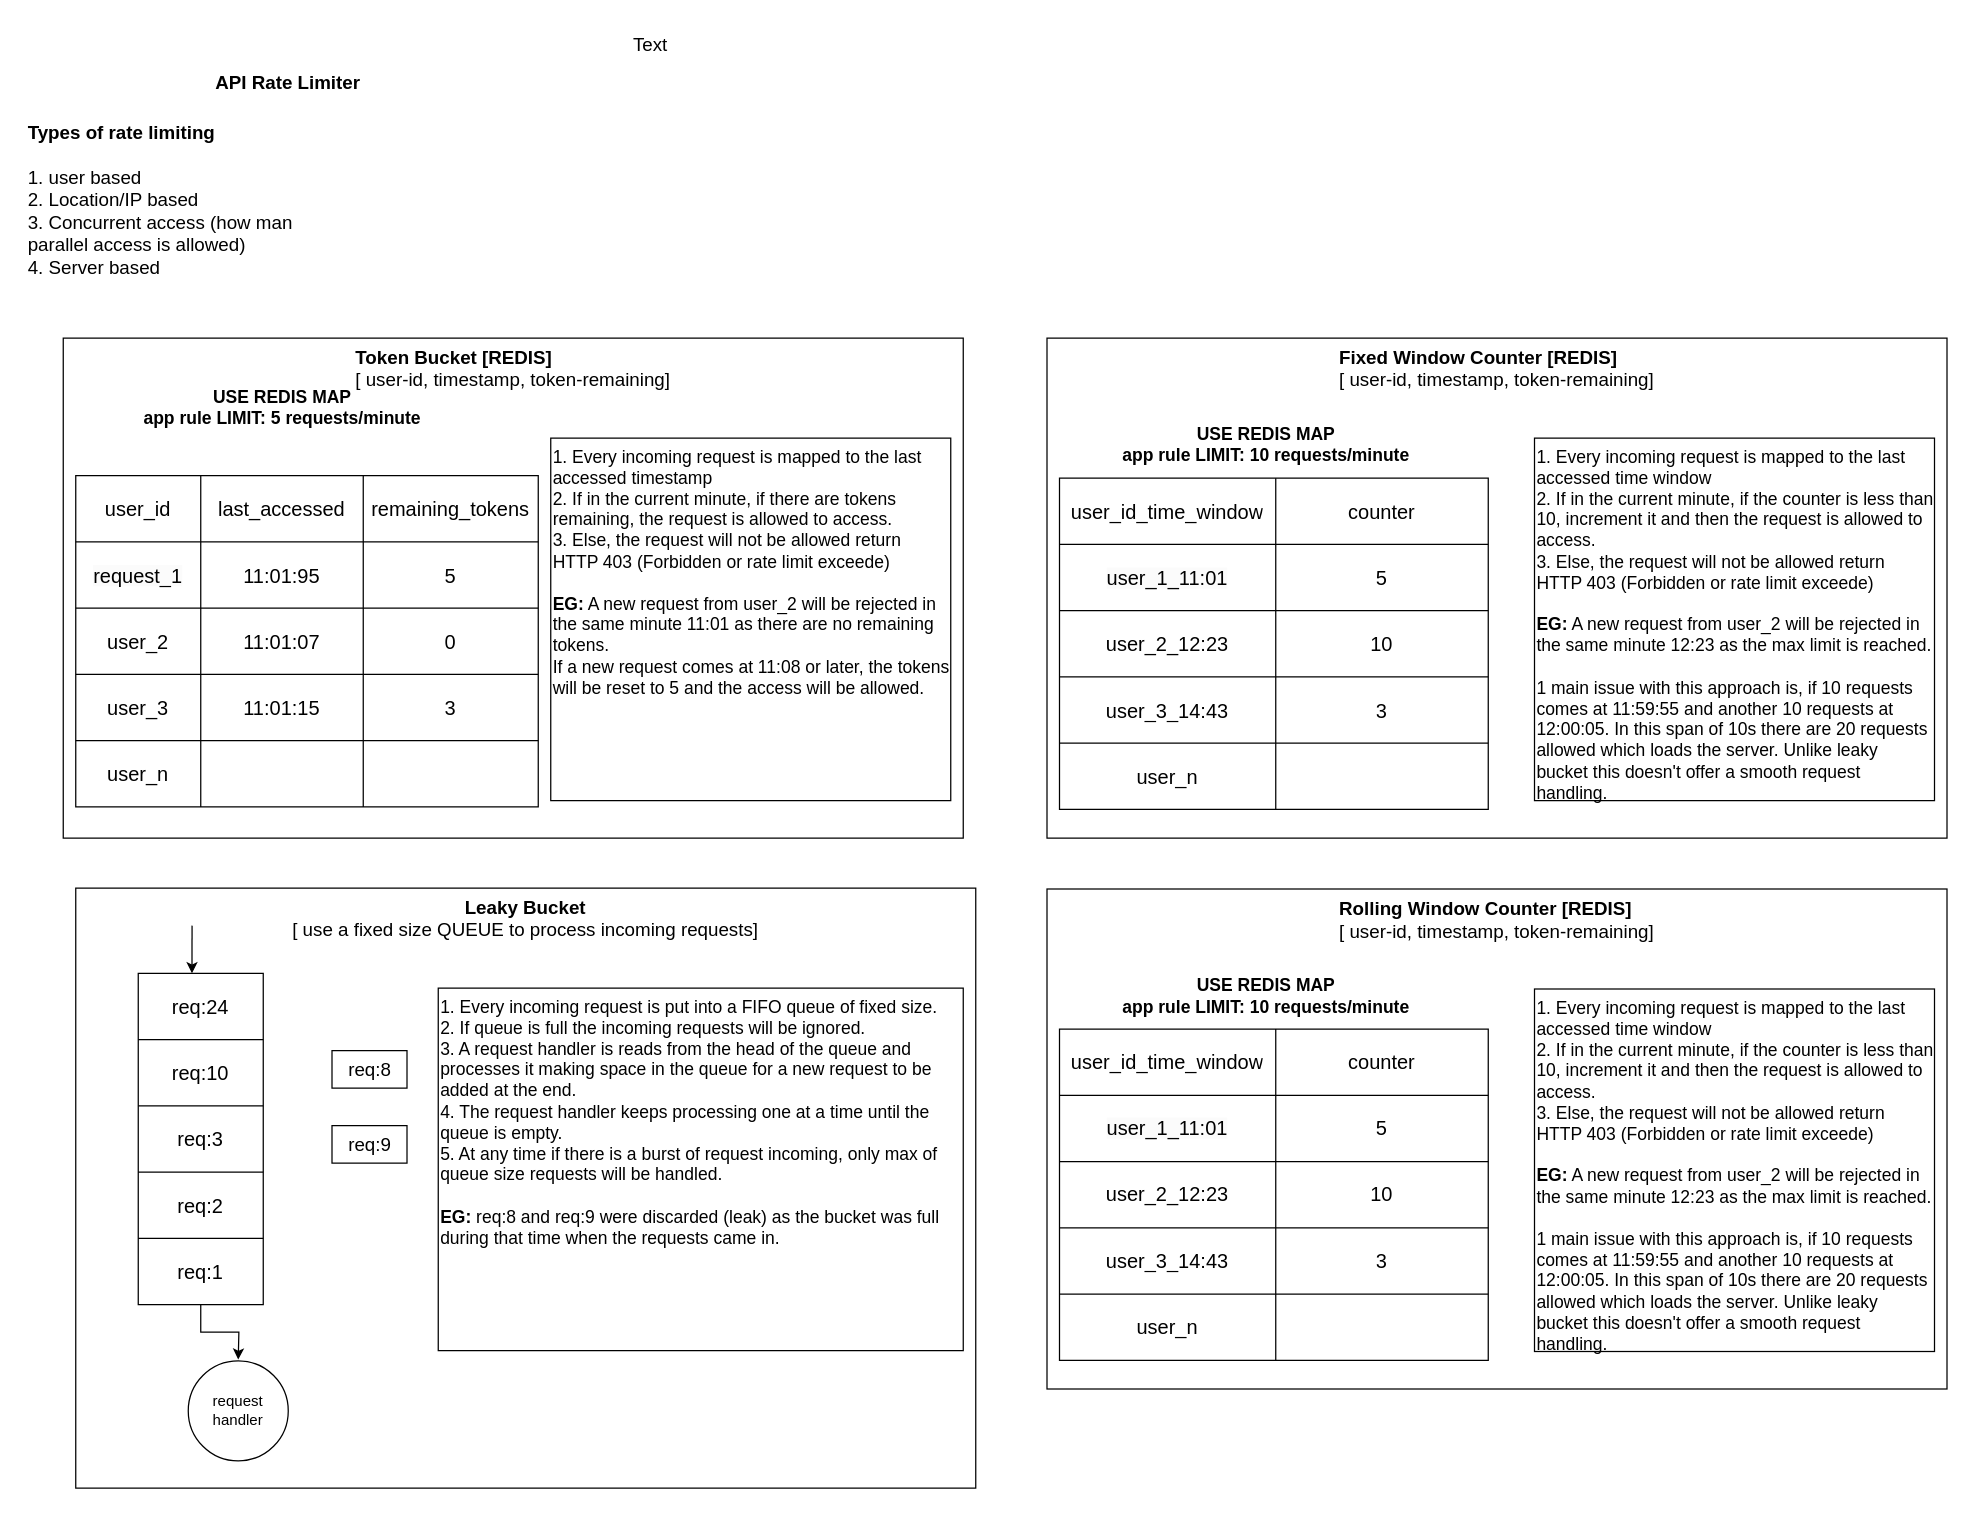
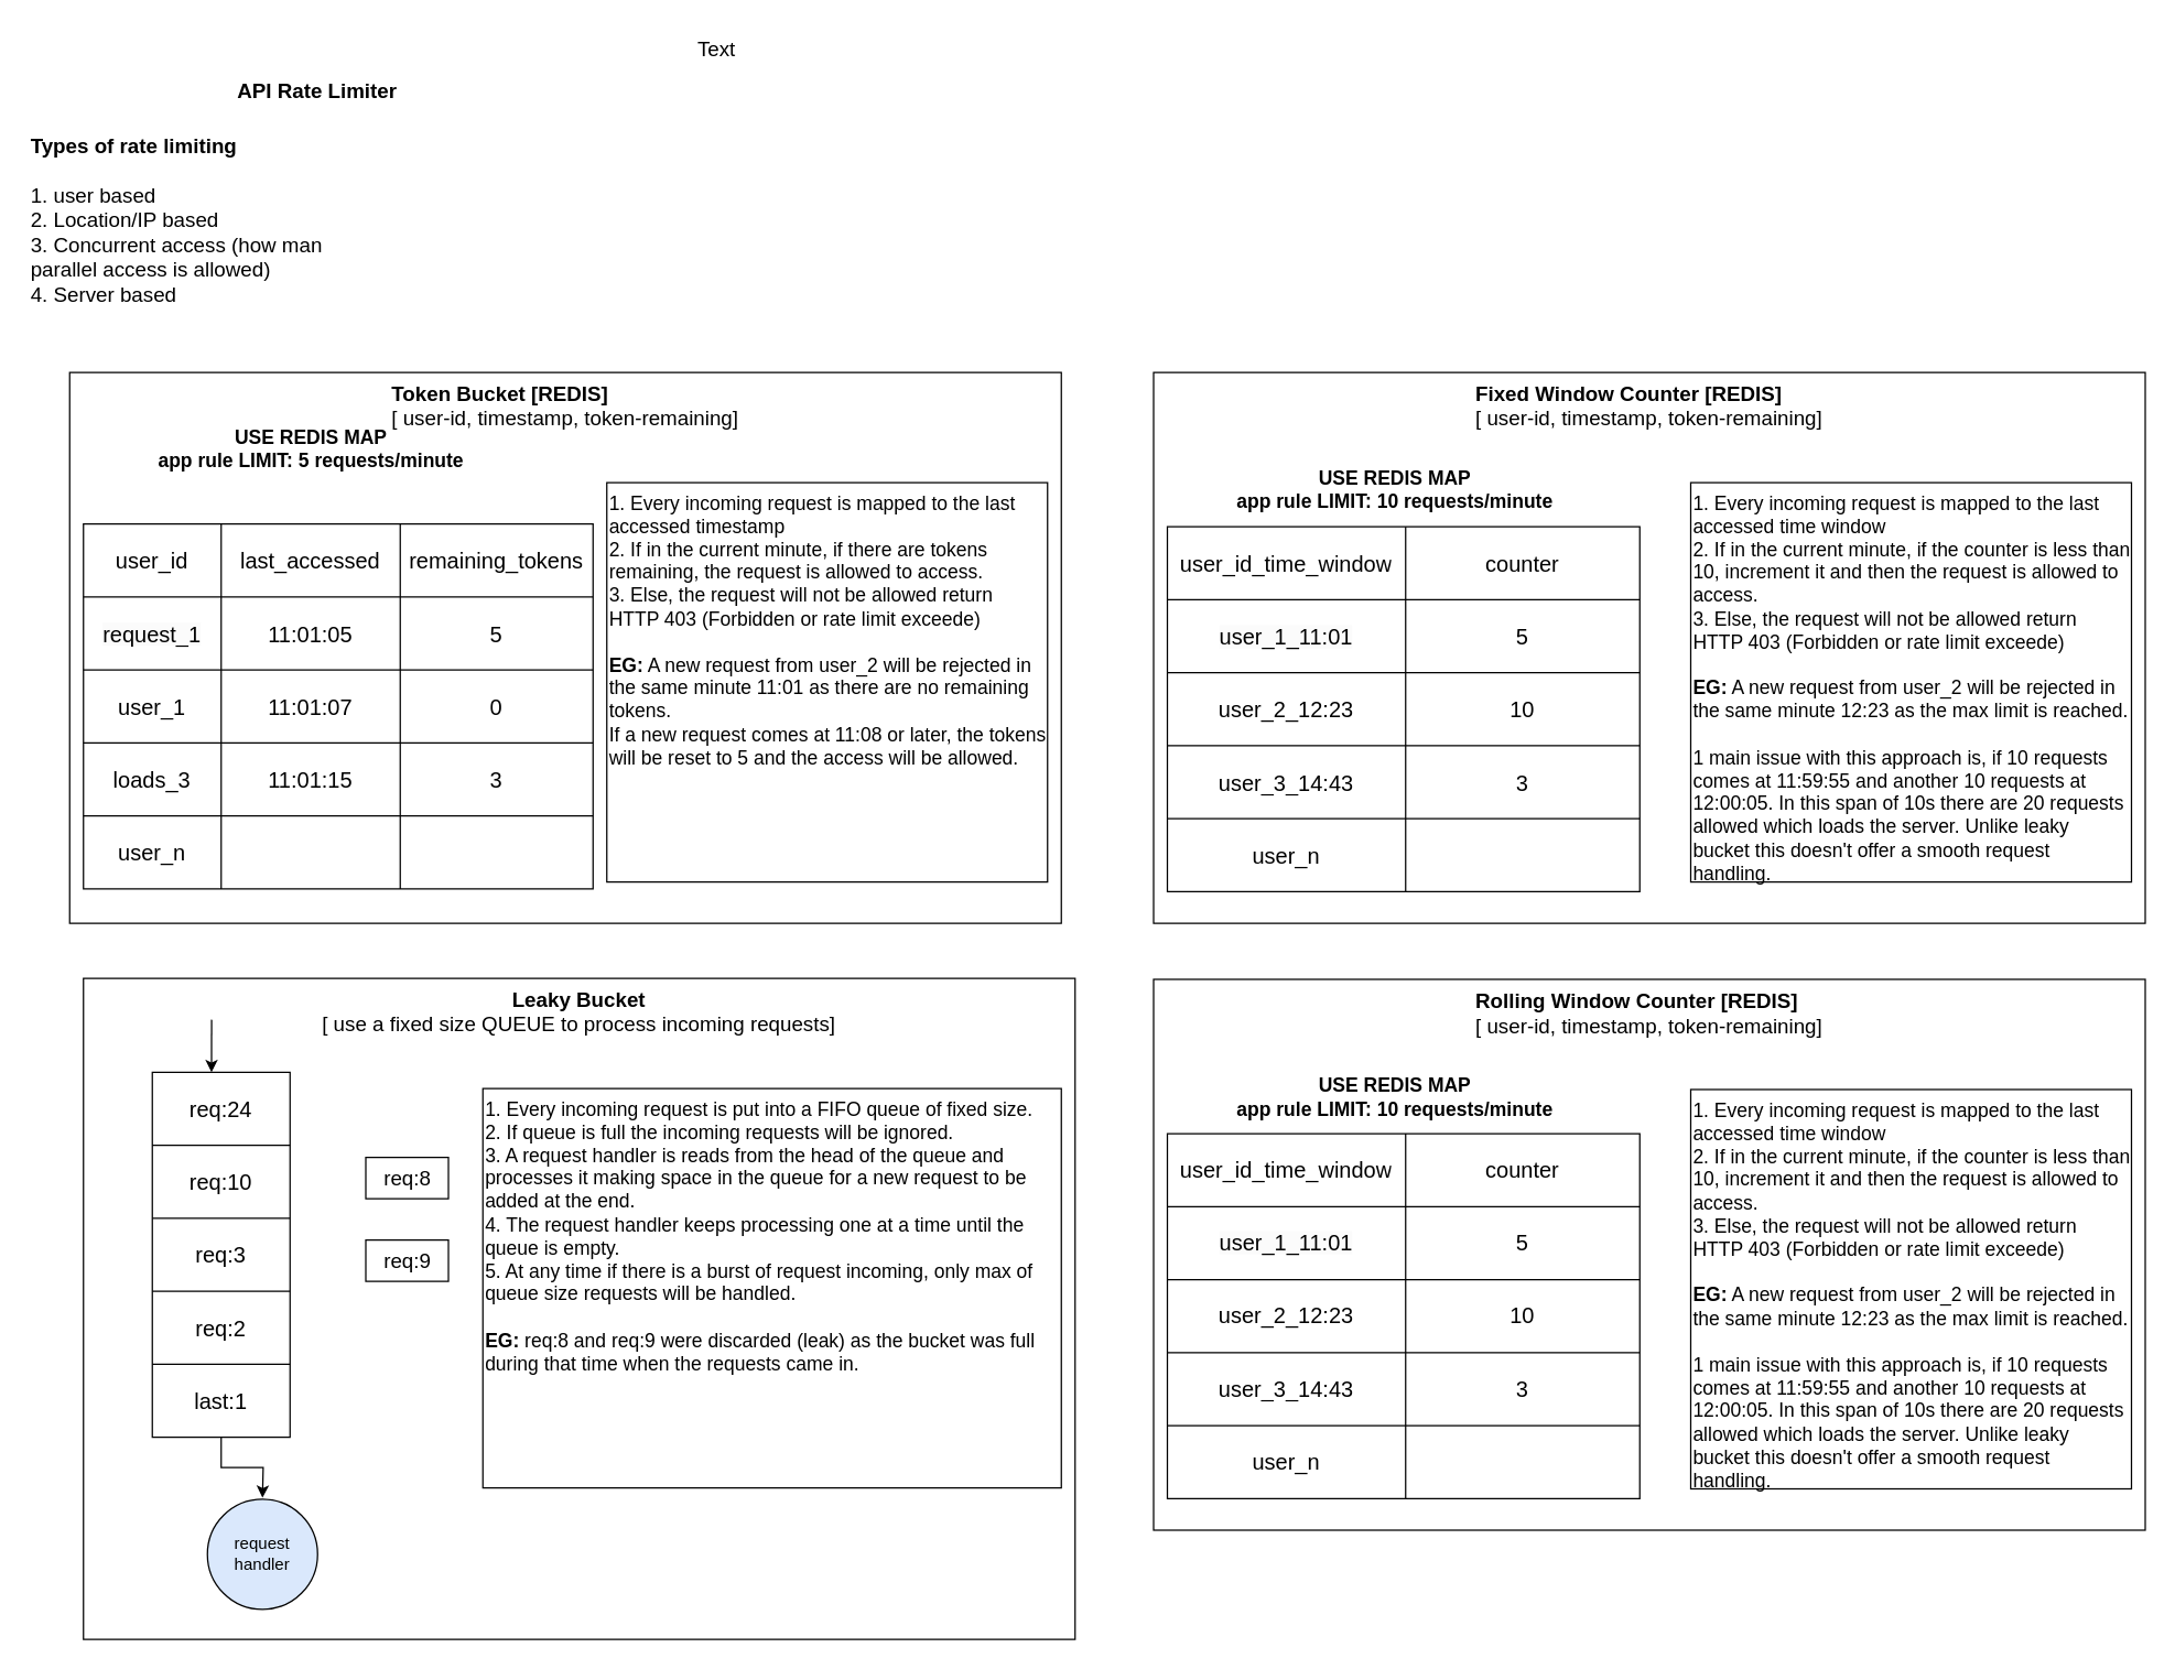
- <mxCell id="13" value="11:01:95" style="shape=partialRectangle;html=1;whiteSpace=wrap;connectable=0;strokeColor=inherit;overflow=hidden;fillColor=none;top=0;left=0;bottom=0;right=0;pointerEvents=1;fontSize=16;" parent="11" vertex="1"><mxGeometry x="100" width="130" height="53" as="geometry"><mxRectangle width="130" height="53" as="alternateBounds" /></mxGeometry></mxCell>
+ <mxCell id="13" value="11:01:05" style="shape=partialRectangle;html=1;whiteSpace=wrap;connectable=0;strokeColor=inherit;overflow=hidden;fillColor=none;top=0;left=0;bottom=0;right=0;pointerEvents=1;fontSize=16;" parent="11" vertex="1"><mxGeometry x="100" width="130" height="53" as="geometry"><mxRectangle width="130" height="53" as="alternateBounds" /></mxGeometry></mxCell>
- <mxCell id="16" value="user_2" style="shape=partialRectangle;html=1;whiteSpace=wrap;connectable=0;strokeColor=inherit;overflow=hidden;fillColor=none;top=0;left=0;bottom=0;right=0;pointerEvents=1;fontSize=16;" parent="15" vertex="1"><mxGeometry width="100" height="53" as="geometry"><mxRectangle width="100" height="53" as="alternateBounds" /></mxGeometry></mxCell>
+ <mxCell id="16" value="user_1" style="shape=partialRectangle;html=1;whiteSpace=wrap;connectable=0;strokeColor=inherit;overflow=hidden;fillColor=none;top=0;left=0;bottom=0;right=0;pointerEvents=1;fontSize=16;" parent="15" vertex="1"><mxGeometry width="100" height="53" as="geometry"><mxRectangle width="100" height="53" as="alternateBounds" /></mxGeometry></mxCell>
- <mxCell id="20" value="user_3" style="shape=partialRectangle;html=1;whiteSpace=wrap;connectable=0;strokeColor=inherit;overflow=hidden;fillColor=none;top=0;left=0;bottom=0;right=0;pointerEvents=1;fontSize=16;" parent="19" vertex="1"><mxGeometry width="100" height="53" as="geometry"><mxRectangle width="100" height="53" as="alternateBounds" /></mxGeometry></mxCell>
+ <mxCell id="20" value="loads_3" style="shape=partialRectangle;html=1;whiteSpace=wrap;connectable=0;strokeColor=inherit;overflow=hidden;fillColor=none;top=0;left=0;bottom=0;right=0;pointerEvents=1;fontSize=16;" parent="19" vertex="1"><mxGeometry width="100" height="53" as="geometry"><mxRectangle width="100" height="53" as="alternateBounds" /></mxGeometry></mxCell>
- <mxCell id="41" value="req:1" style="shape=partialRectangle;html=1;whiteSpace=wrap;connectable=0;strokeColor=inherit;overflow=hidden;fillColor=none;top=0;left=0;bottom=0;right=0;pointerEvents=1;fontSize=16;" parent="40" vertex="1"><mxGeometry width="100" height="53" as="geometry"><mxRectangle width="100" height="53" as="alternateBounds" /></mxGeometry></mxCell>
+ <mxCell id="41" value="last:1" style="shape=partialRectangle;html=1;whiteSpace=wrap;connectable=0;strokeColor=inherit;overflow=hidden;fillColor=none;top=0;left=0;bottom=0;right=0;pointerEvents=1;fontSize=16;" parent="40" vertex="1"><mxGeometry width="100" height="53" as="geometry"><mxRectangle width="100" height="53" as="alternateBounds" /></mxGeometry></mxCell>
- <mxCell id="44" value="request&lt;br&gt;handler" style="ellipse;whiteSpace=wrap;html=1;aspect=fixed;" parent="1" vertex="1"><mxGeometry x="150" y="1088.2" width="80" height="80" as="geometry" /></mxCell>
+ <mxCell id="44" value="request&lt;br&gt;handler" style="ellipse;whiteSpace=wrap;html=1;aspect=fixed;fillColor=#dae8fc;" parent="1" vertex="1"><mxGeometry x="150" y="1088.2" width="80" height="80" as="geometry" /></mxCell>
